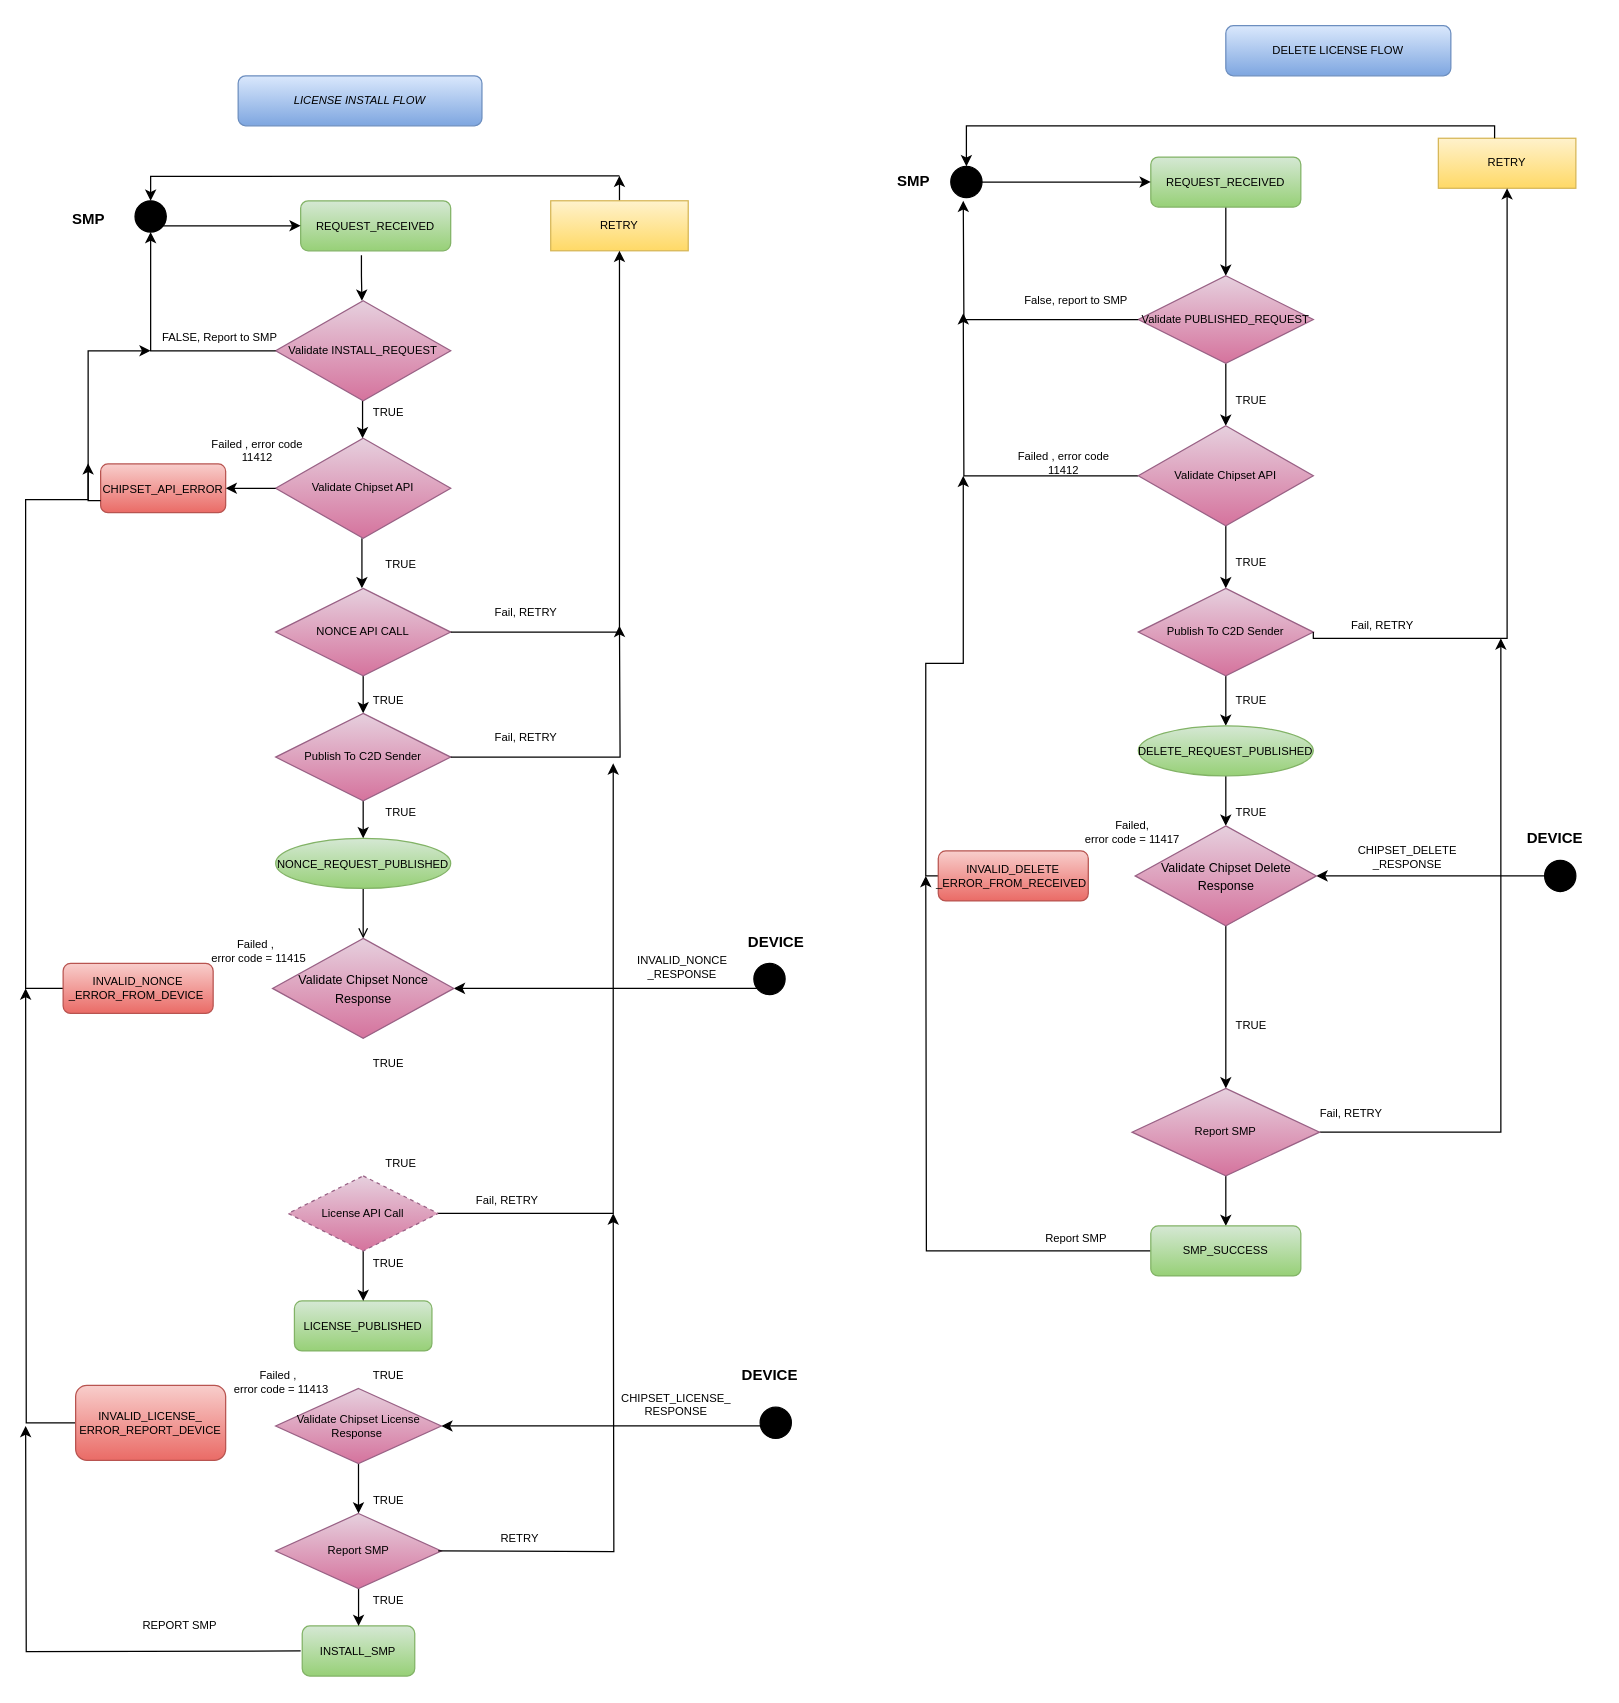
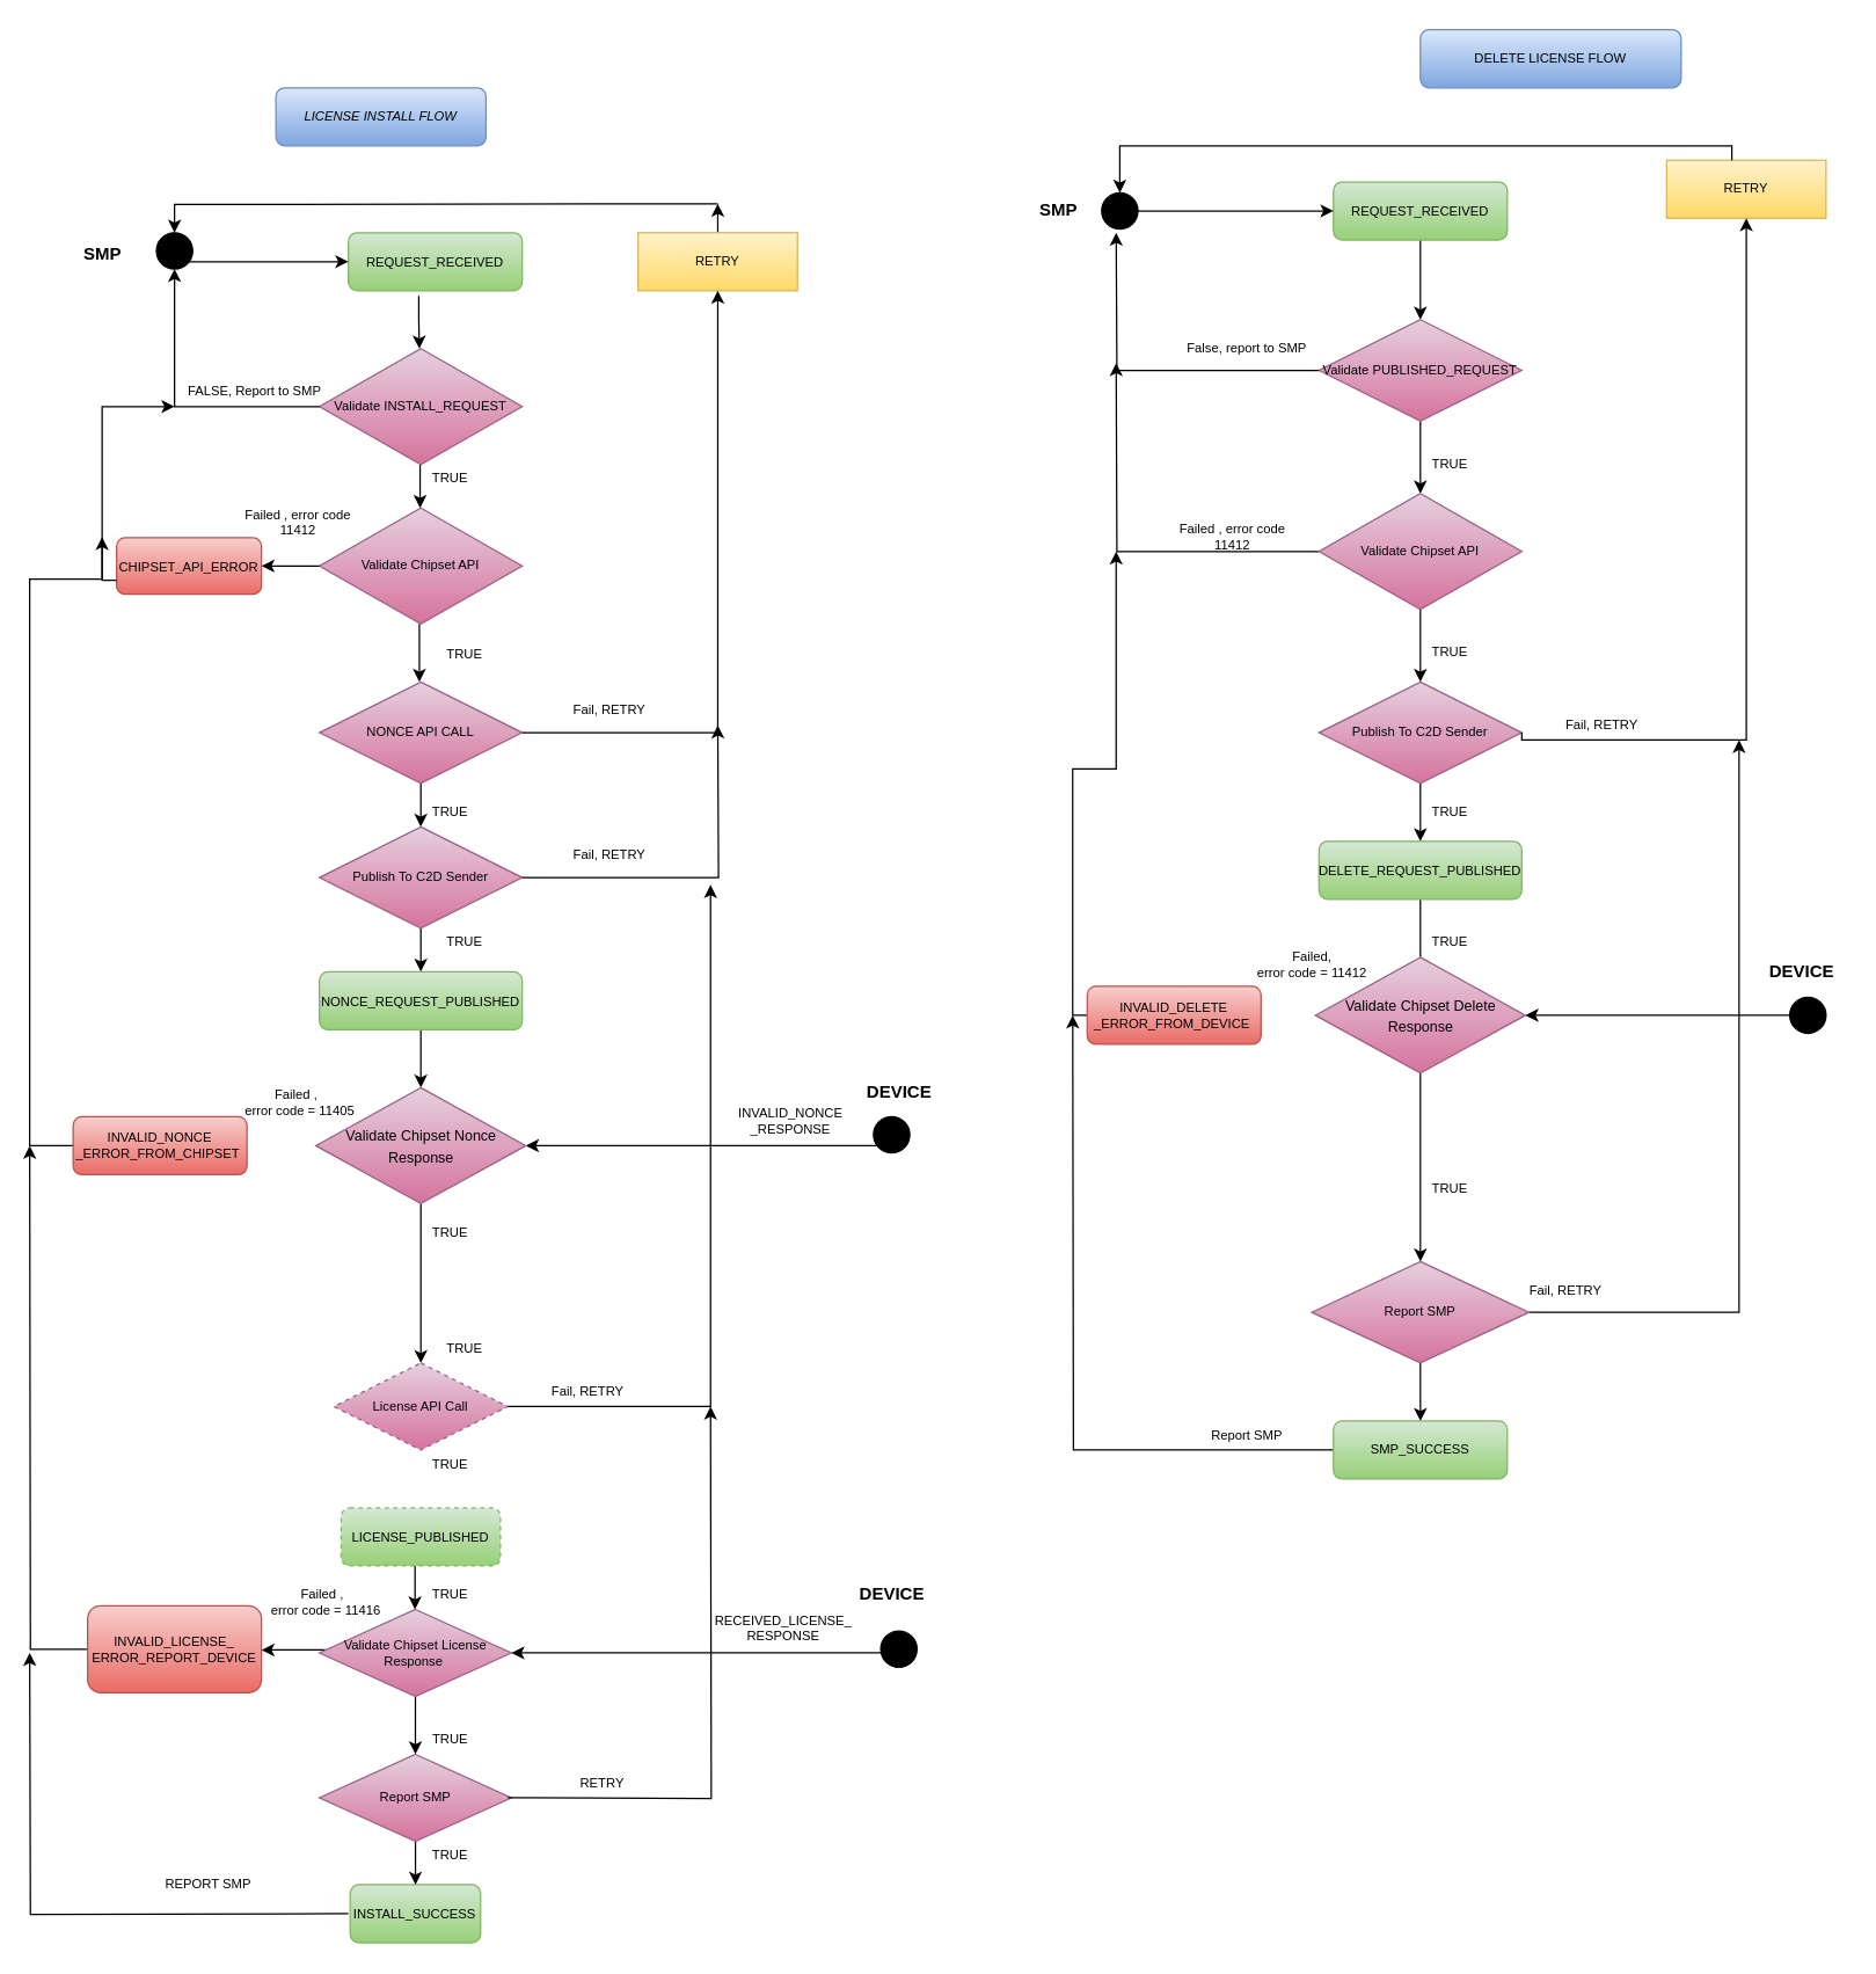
- <mxCell id="68" value="&lt;i&gt;LICENSE INSTALL FLOW&lt;/i&gt;" style="rounded=1;whiteSpace=wrap;html=1;fontSize=9;strokeColor=#6c8ebf;strokeWidth=1;fillColor=#dae8fc;gradientColor=#7ea6e0;" parent="1" vertex="1"><mxGeometry x="190" y="60" width="195" height="40" as="geometry" /></mxCell>
+ <mxCell id="68" value="&lt;i&gt;LICENSE INSTALL FLOW&lt;/i&gt;" style="rounded=1;whiteSpace=wrap;html=1;fontSize=9;strokeColor=#6c8ebf;strokeWidth=1;fillColor=#dae8fc;gradientColor=#7ea6e0;" parent="1" vertex="1"><mxGeometry x="190" y="60" width="145" height="40" as="geometry" /></mxCell>
- <mxCell id="94" value="&lt;font style=&quot;font-size: 9px&quot;&gt;DELETE_REQUEST_PUBLISHED&lt;/font&gt;" style="ellipse;whiteSpace=wrap;html=1;gradientColor=#97d077;fillColor=#d5e8d4;strokeColor=#82b366;" parent="1" vertex="1"><mxGeometry x="910" y="580" width="140" height="40" as="geometry" /></mxCell>
+ <mxCell id="94" value="&lt;font style=&quot;font-size: 9px&quot;&gt;DELETE_REQUEST_PUBLISHED&lt;/font&gt;" style="rounded=1;whiteSpace=wrap;html=1;gradientColor=#97d077;fillColor=#d5e8d4;strokeColor=#82b366;" parent="1" vertex="1"><mxGeometry x="910" y="580" width="140" height="40" as="geometry" /></mxCell>
- <mxCell id="93" value="" style="edgeStyle=orthogonalEdgeStyle;rounded=0;orthogonalLoop=1;jettySize=auto;html=1;fontSize=9;" parent="1" source="94" target="99" edge="1"><mxGeometry relative="1" as="geometry" /></mxCell>
+ <mxCell id="93" value="" style="edgeStyle=orthogonalEdgeStyle;rounded=0;orthogonalLoop=1;jettySize=auto;html=1;fontSize=9;endArrow=none;" parent="1" source="94" target="99" edge="1"><mxGeometry relative="1" as="geometry" /></mxCell>
- <mxCell id="105" value="Failed, &lt;br&gt;error code =&amp;nbsp;11417" style="text;html=1;align=center;verticalAlign=middle;resizable=0;points=[];autosize=1;strokeColor=none;fillColor=none;fontSize=9;" parent="1" vertex="1"><mxGeometry x="860" y="650" width="90" height="30" as="geometry" /></mxCell>
+ <mxCell id="105" value="Failed, &lt;br&gt;error code =&amp;nbsp;11412" style="text;html=1;align=center;verticalAlign=middle;resizable=0;points=[];autosize=1;strokeColor=none;fillColor=none;fontSize=9;" parent="1" vertex="1"><mxGeometry x="860" y="650" width="90" height="30" as="geometry" /></mxCell>
- <mxCell id="113" value="CHIPSET_DELETE&lt;br&gt;_RESPONSE" style="text;html=1;align=center;verticalAlign=middle;resizable=0;points=[];autosize=1;strokeColor=none;fillColor=none;fontSize=9;" parent="1" vertex="1"><mxGeometry x="1080" y="670" width="90" height="30" as="geometry" /></mxCell>
- <mxCell id="4" value="&lt;font style=&quot;font-size: 9px&quot;&gt;NONCE_REQUEST_PUBLISHED&lt;/font&gt;" style="ellipse;whiteSpace=wrap;html=1;gradientColor=#97d077;fillColor=#d5e8d4;strokeColor=#82b366;" parent="1" vertex="1"><mxGeometry x="220" y="670" width="140" height="40" as="geometry" /></mxCell>
+ <mxCell id="4" value="&lt;font style=&quot;font-size: 9px&quot;&gt;NONCE_REQUEST_PUBLISHED&lt;/font&gt;" style="rounded=1;whiteSpace=wrap;html=1;gradientColor=#97d077;fillColor=#d5e8d4;strokeColor=#82b366;" parent="1" vertex="1"><mxGeometry x="220" y="670" width="140" height="40" as="geometry" /></mxCell>
- <mxCell id="101" value="&lt;span&gt;INVALID_DELETE&lt;/span&gt;&lt;br&gt;&lt;span&gt;_ERROR_FROM_RECEIVED&amp;nbsp;&lt;/span&gt;" style="rounded=1;whiteSpace=wrap;html=1;fontSize=9;strokeColor=#b85450;strokeWidth=1;fillColor=#f8cecc;gradientColor=#ea6b66;" parent="1" vertex="1"><mxGeometry x="750" y="680" width="120" height="40" as="geometry" /></mxCell>
+ <mxCell id="101" value="&lt;span&gt;INVALID_DELETE&lt;/span&gt;&lt;br&gt;&lt;span&gt;_ERROR_FROM_DEVICE&amp;nbsp;&lt;/span&gt;" style="rounded=1;whiteSpace=wrap;html=1;fontSize=9;strokeColor=#b85450;strokeWidth=1;fillColor=#f8cecc;gradientColor=#ea6b66;" parent="1" vertex="1"><mxGeometry x="750" y="680" width="120" height="40" as="geometry" /></mxCell>
- <mxCell id="3" value="" style="edgeStyle=orthogonalEdgeStyle;rounded=0;orthogonalLoop=1;jettySize=auto;html=1;fontSize=9;endArrow=open;" parent="1" source="4" target="41" edge="1"><mxGeometry relative="1" as="geometry" /></mxCell>
+ <mxCell id="3" value="" style="edgeStyle=orthogonalEdgeStyle;rounded=0;orthogonalLoop=1;jettySize=auto;html=1;fontSize=9;" parent="1" source="4" target="41" edge="1"><mxGeometry relative="1" as="geometry" /></mxCell>
- <mxCell id="44" value="Failed ,&amp;nbsp;&lt;br&gt;&amp;nbsp;error code =&amp;nbsp;11415" style="text;html=1;align=center;verticalAlign=middle;resizable=0;points=[];autosize=1;strokeColor=none;fillColor=none;fontSize=9;" parent="1" vertex="1"><mxGeometry x="160" y="745" width="90" height="30" as="geometry" /></mxCell>
+ <mxCell id="44" value="Failed ,&amp;nbsp;&lt;br&gt;&amp;nbsp;error code =&amp;nbsp;11405" style="text;html=1;align=center;verticalAlign=middle;resizable=0;points=[];autosize=1;strokeColor=none;fillColor=none;fontSize=9;" parent="1" vertex="1"><mxGeometry x="160" y="745" width="90" height="30" as="geometry" /></mxCell>
- <mxCell id="43" value="INVALID_NONCE&lt;br&gt;_ERROR_FROM_DEVICE&amp;nbsp;" style="rounded=1;whiteSpace=wrap;html=1;fontSize=9;strokeColor=#b85450;strokeWidth=1;fillColor=#f8cecc;gradientColor=#ea6b66;" parent="1" vertex="1"><mxGeometry x="50" y="770" width="120" height="40" as="geometry" /></mxCell>
+ <mxCell id="43" value="INVALID_NONCE&lt;br&gt;_ERROR_FROM_CHIPSET&amp;nbsp;" style="rounded=1;whiteSpace=wrap;html=1;fontSize=9;strokeColor=#b85450;strokeWidth=1;fillColor=#f8cecc;gradientColor=#ea6b66;" parent="1" vertex="1"><mxGeometry x="50" y="770" width="120" height="40" as="geometry" /></mxCell>
+ <mxCell id="40" value="" style="edgeStyle=orthogonalEdgeStyle;rounded=0;orthogonalLoop=1;jettySize=auto;html=1;fontSize=9;entryX=0.5;entryY=0;entryDx=0;entryDy=0;" parent="1" source="41" target="47" edge="1"><mxGeometry relative="1" as="geometry"><mxPoint x="290" y="870" as="targetPoint" /></mxGeometry></mxCell>
- <mxCell id="46" value="" style="edgeStyle=orthogonalEdgeStyle;rounded=0;orthogonalLoop=1;jettySize=auto;html=1;fontSize=9;" parent="1" source="47" target="7" edge="1"><mxGeometry relative="1" as="geometry" /></mxCell>
- <mxCell id="7" value="&lt;font style=&quot;font-size: 9px&quot;&gt;LICENSE_PUBLISHED&lt;/font&gt;" style="rounded=1;whiteSpace=wrap;html=1;gradientColor=#97d077;fillColor=#d5e8d4;strokeColor=#82b366;" parent="1" vertex="1"><mxGeometry x="235" y="1040" width="110" height="40" as="geometry" /></mxCell>
+ <mxCell id="7" value="&lt;font style=&quot;font-size: 9px&quot;&gt;LICENSE_PUBLISHED&lt;/font&gt;" style="rounded=1;whiteSpace=wrap;html=1;gradientColor=#97d077;fillColor=#d5e8d4;strokeColor=#82b366;dashed=1;" parent="1" vertex="1"><mxGeometry x="235" y="1040" width="110" height="40" as="geometry" /></mxCell>
+ <mxCell id="6" value="" style="edgeStyle=orthogonalEdgeStyle;rounded=0;orthogonalLoop=1;jettySize=auto;html=1;fontSize=9;" parent="1" source="7" target="52" edge="1"><mxGeometry relative="1" as="geometry"><Array as="points"><mxPoint x="286" y="1090" /><mxPoint x="286" y="1090" /></Array></mxGeometry></mxCell>
- <mxCell id="118" value="Failed ,&amp;nbsp;&lt;br&gt;&amp;nbsp;error code =&amp;nbsp;11413" style="text;html=1;align=center;verticalAlign=middle;resizable=0;points=[];autosize=1;strokeColor=none;fillColor=none;fontSize=9;" parent="1" vertex="1"><mxGeometry x="177.5" y="1090" width="90" height="30" as="geometry" /></mxCell>
+ <mxCell id="118" value="Failed ,&amp;nbsp;&lt;br&gt;&amp;nbsp;error code =&amp;nbsp;11416" style="text;html=1;align=center;verticalAlign=middle;resizable=0;points=[];autosize=1;strokeColor=none;fillColor=none;fontSize=9;" parent="1" vertex="1"><mxGeometry x="177.5" y="1090" width="90" height="30" as="geometry" /></mxCell>
- <mxCell id="62" value="CHIPSET_LICENSE_&lt;br&gt;RESPONSE" style="text;html=1;align=center;verticalAlign=middle;resizable=0;points=[];autosize=1;strokeColor=none;fillColor=none;fontSize=9;" parent="1" vertex="1"><mxGeometry x="490" y="1107.5" width="100" height="30" as="geometry" /></mxCell>
+ <mxCell id="62" value="RECEIVED_LICENSE_&lt;br&gt;RESPONSE" style="text;html=1;align=center;verticalAlign=middle;resizable=0;points=[];autosize=1;strokeColor=none;fillColor=none;fontSize=9;" parent="1" vertex="1"><mxGeometry x="490" y="1107.5" width="100" height="30" as="geometry" /></mxCell>
+ <mxCell id="50" value="" style="edgeStyle=orthogonalEdgeStyle;rounded=0;orthogonalLoop=1;jettySize=auto;html=1;fontSize=9;" parent="1" source="52" target="58" edge="1"><mxGeometry relative="1" as="geometry"><Array as="points"><mxPoint x="210" y="1138" /><mxPoint x="210" y="1138" /></Array></mxGeometry></mxCell>
- <mxCell id="8" value="&lt;font style=&quot;font-size: 9px&quot;&gt;INSTALL_SMP&lt;/font&gt;" style="rounded=1;whiteSpace=wrap;html=1;gradientColor=#97d077;fillColor=#d5e8d4;strokeColor=#82b366;" parent="1" vertex="1"><mxGeometry x="241.25" y="1300" width="90" height="40" as="geometry" /></mxCell>
+ <mxCell id="8" value="&lt;font style=&quot;font-size: 9px&quot;&gt;INSTALL_SUCCESS&lt;/font&gt;" style="rounded=1;whiteSpace=wrap;html=1;gradientColor=#97d077;fillColor=#d5e8d4;strokeColor=#82b366;" parent="1" vertex="1"><mxGeometry x="241.25" y="1300" width="90" height="40" as="geometry" /></mxCell>
